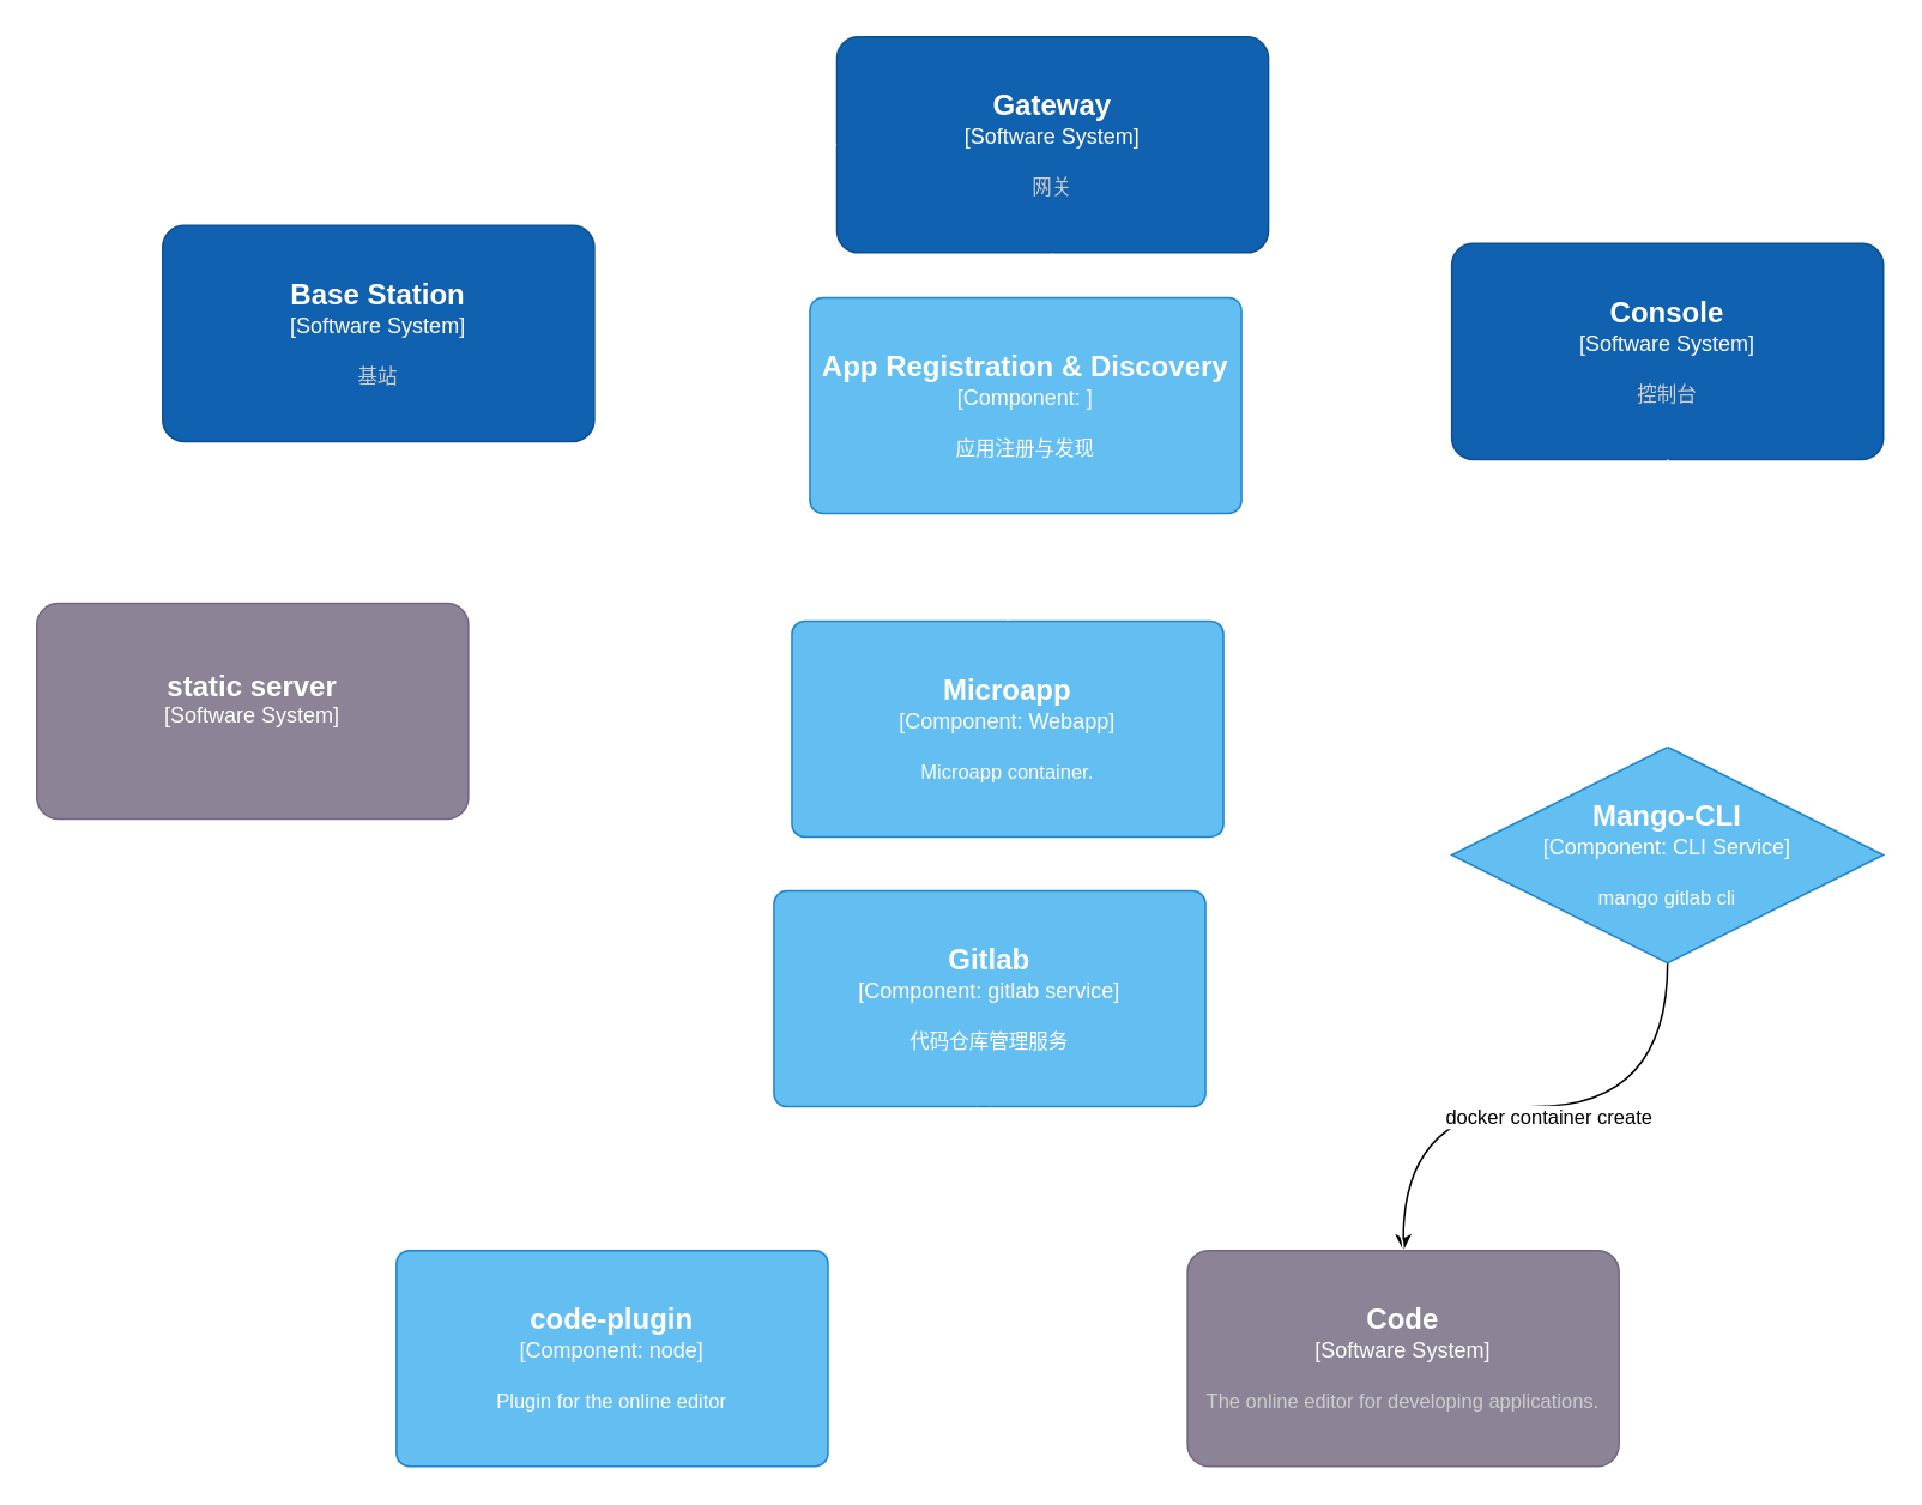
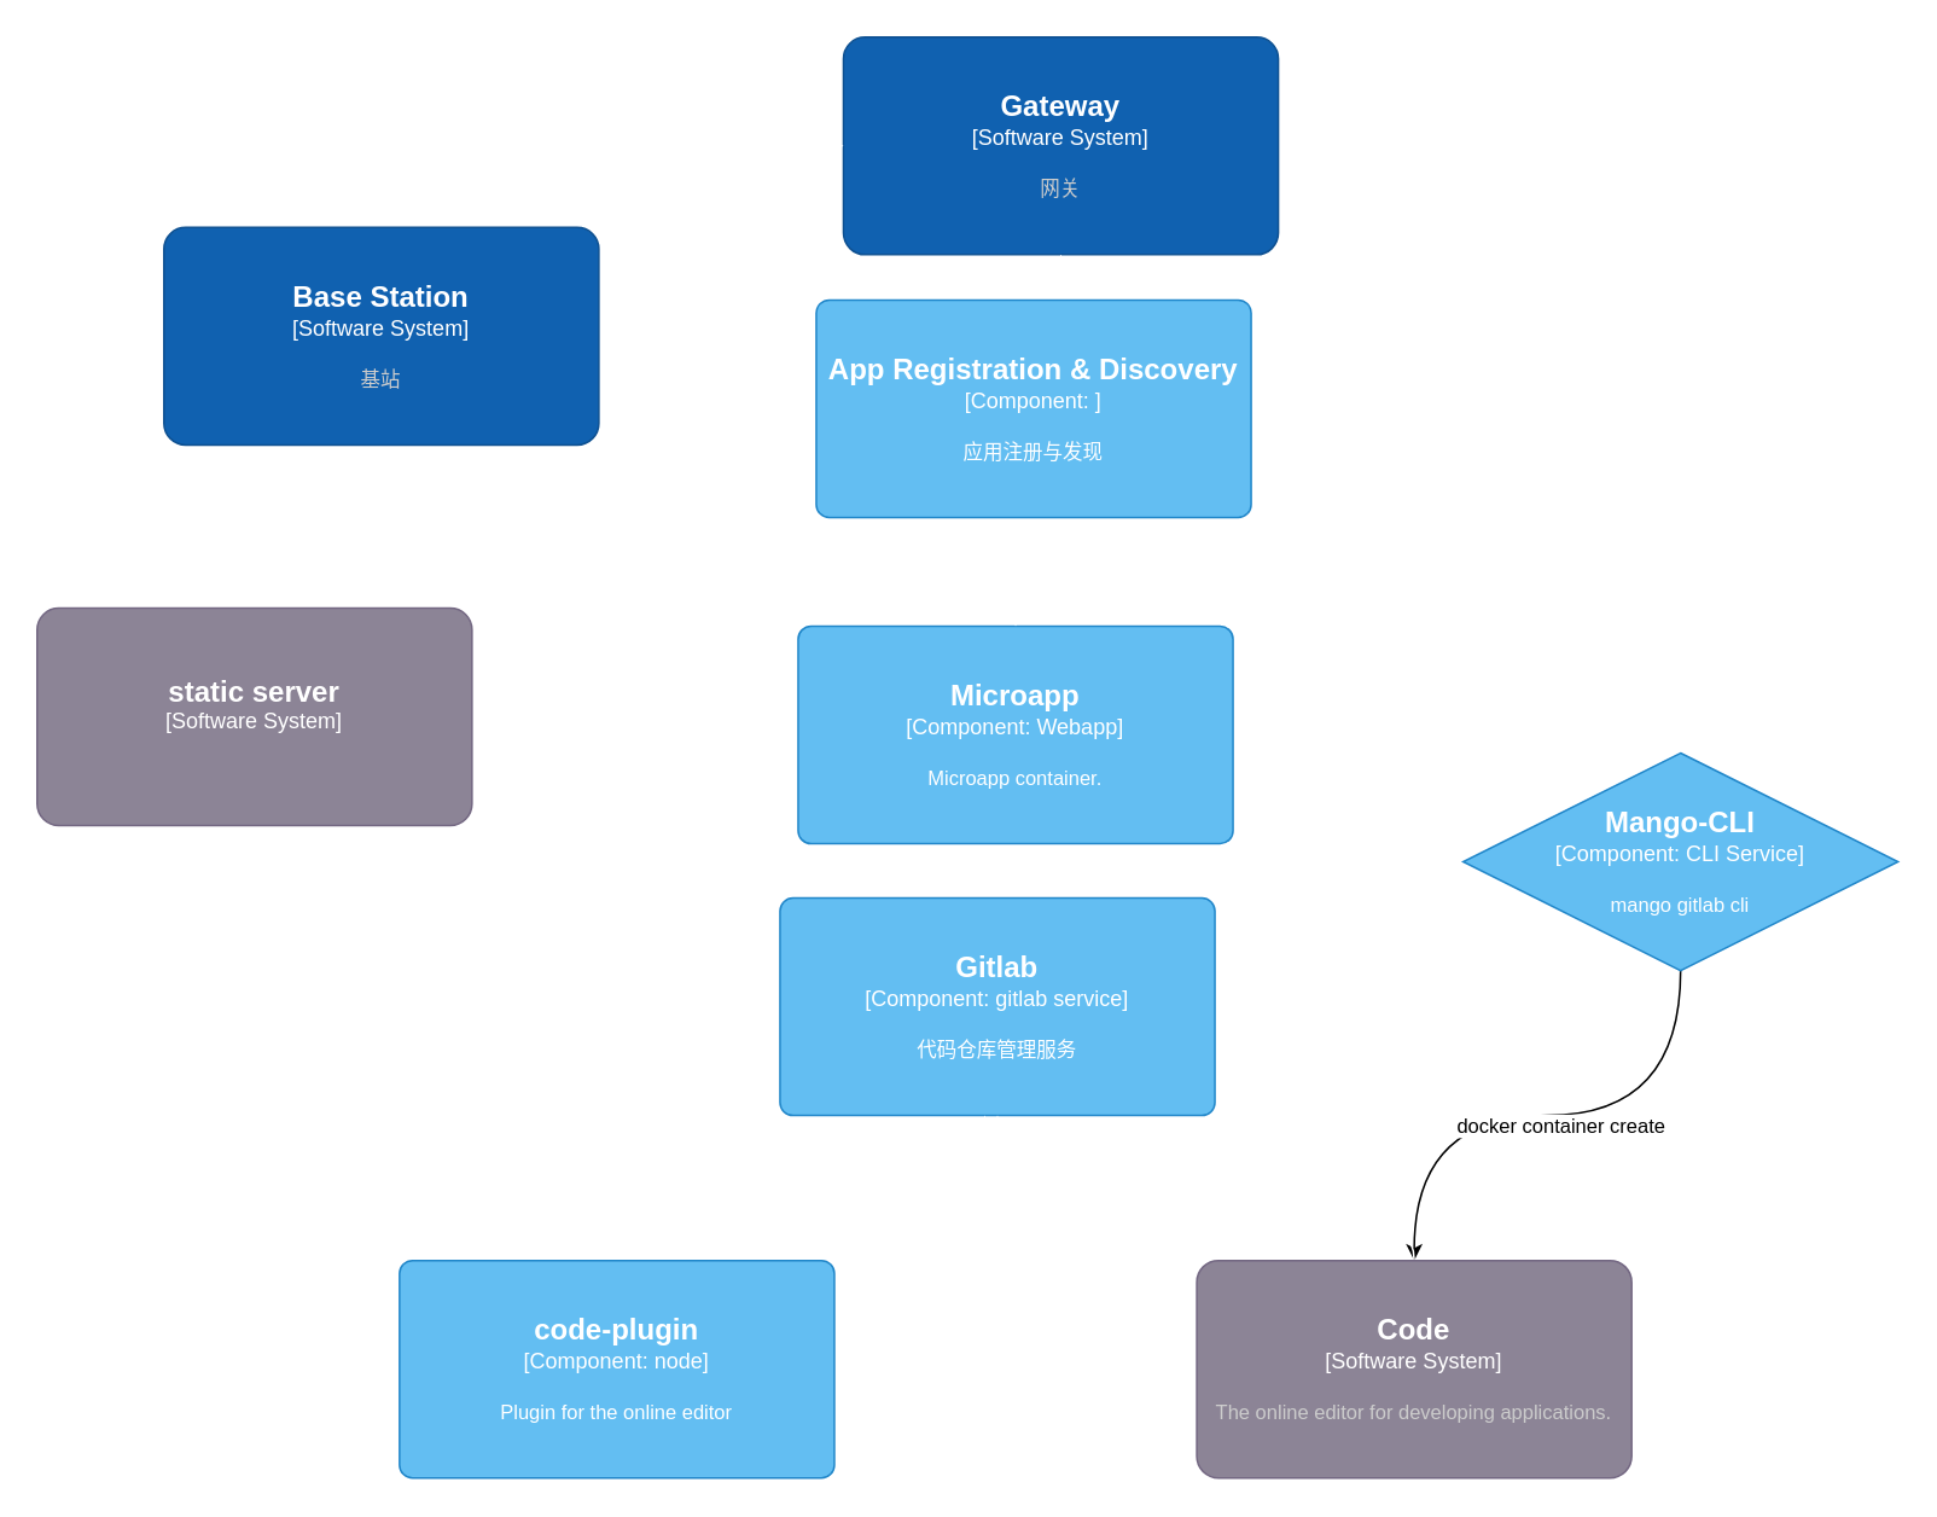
- <mxCell id="2" value="&lt;font style=&quot;font-size: 16px&quot;&gt;&lt;b&gt;Console&lt;/b&gt;&lt;/font&gt;&lt;div&gt;[Software System]&lt;/div&gt;&lt;br&gt;&lt;div&gt;&lt;font style=&quot;font-size: 11px&quot;&gt;&lt;font color=&quot;#cccccc&quot;&gt;控制台&lt;/font&gt;&lt;/div&gt;" style="rounded=1;whiteSpace=wrap;html=1;labelBackgroundColor=none;fillColor=#1061B0;fontColor=#ffffff;align=center;arcSize=10;strokeColor=#0D5091;metaEdit=1;resizable=0;points=[[0.25,0,0],[0.5,0,0],[0.75,0,0],[1,0.25,0],[1,0.5,0],[1,0.75,0],[0.75,1,0],[0.5,1,0],[0.25,1,0],[0,0.75,0],[0,0.5,0],[0,0.25,0]];" parent="1" vertex="1"><mxGeometry x="807" y="135" width="240" height="120" as="geometry" /></mxCell>
- <mxCell id="18" value="&lt;div style=&quot;text-align: left&quot;&gt;&lt;div style=&quot;text-align: center&quot;&gt;&lt;b&gt;API Calls&lt;/b&gt;&lt;/div&gt;&lt;div style=&quot;text-align: center&quot;&gt;[Command Line Invoked]&lt;/div&gt;&lt;/div&gt;" style="endArrow=blockThin;html=1;fontSize=10;fontColor=#FFFFFF;strokeWidth=1;endFill=1;elbow=vertical;metaEdit=1;endSize=14;startSize=14;jumpStyle=arc;jumpSize=16;rounded=0;edgeStyle=orthogonalEdgeStyle;entryX=0.5;entryY=0;entryDx=0;entryDy=0;entryPerimeter=0;fillColor=#f5f5f5;strokeColor=#FFFFFF;curved=1;" parent="1" source="2" target="17" edge="1"><mxGeometry width="240" relative="1" as="geometry"><mxPoint x="870" y="245" as="sourcePoint" /><mxPoint x="870" y="375" as="targetPoint" /></mxGeometry></mxCell>
